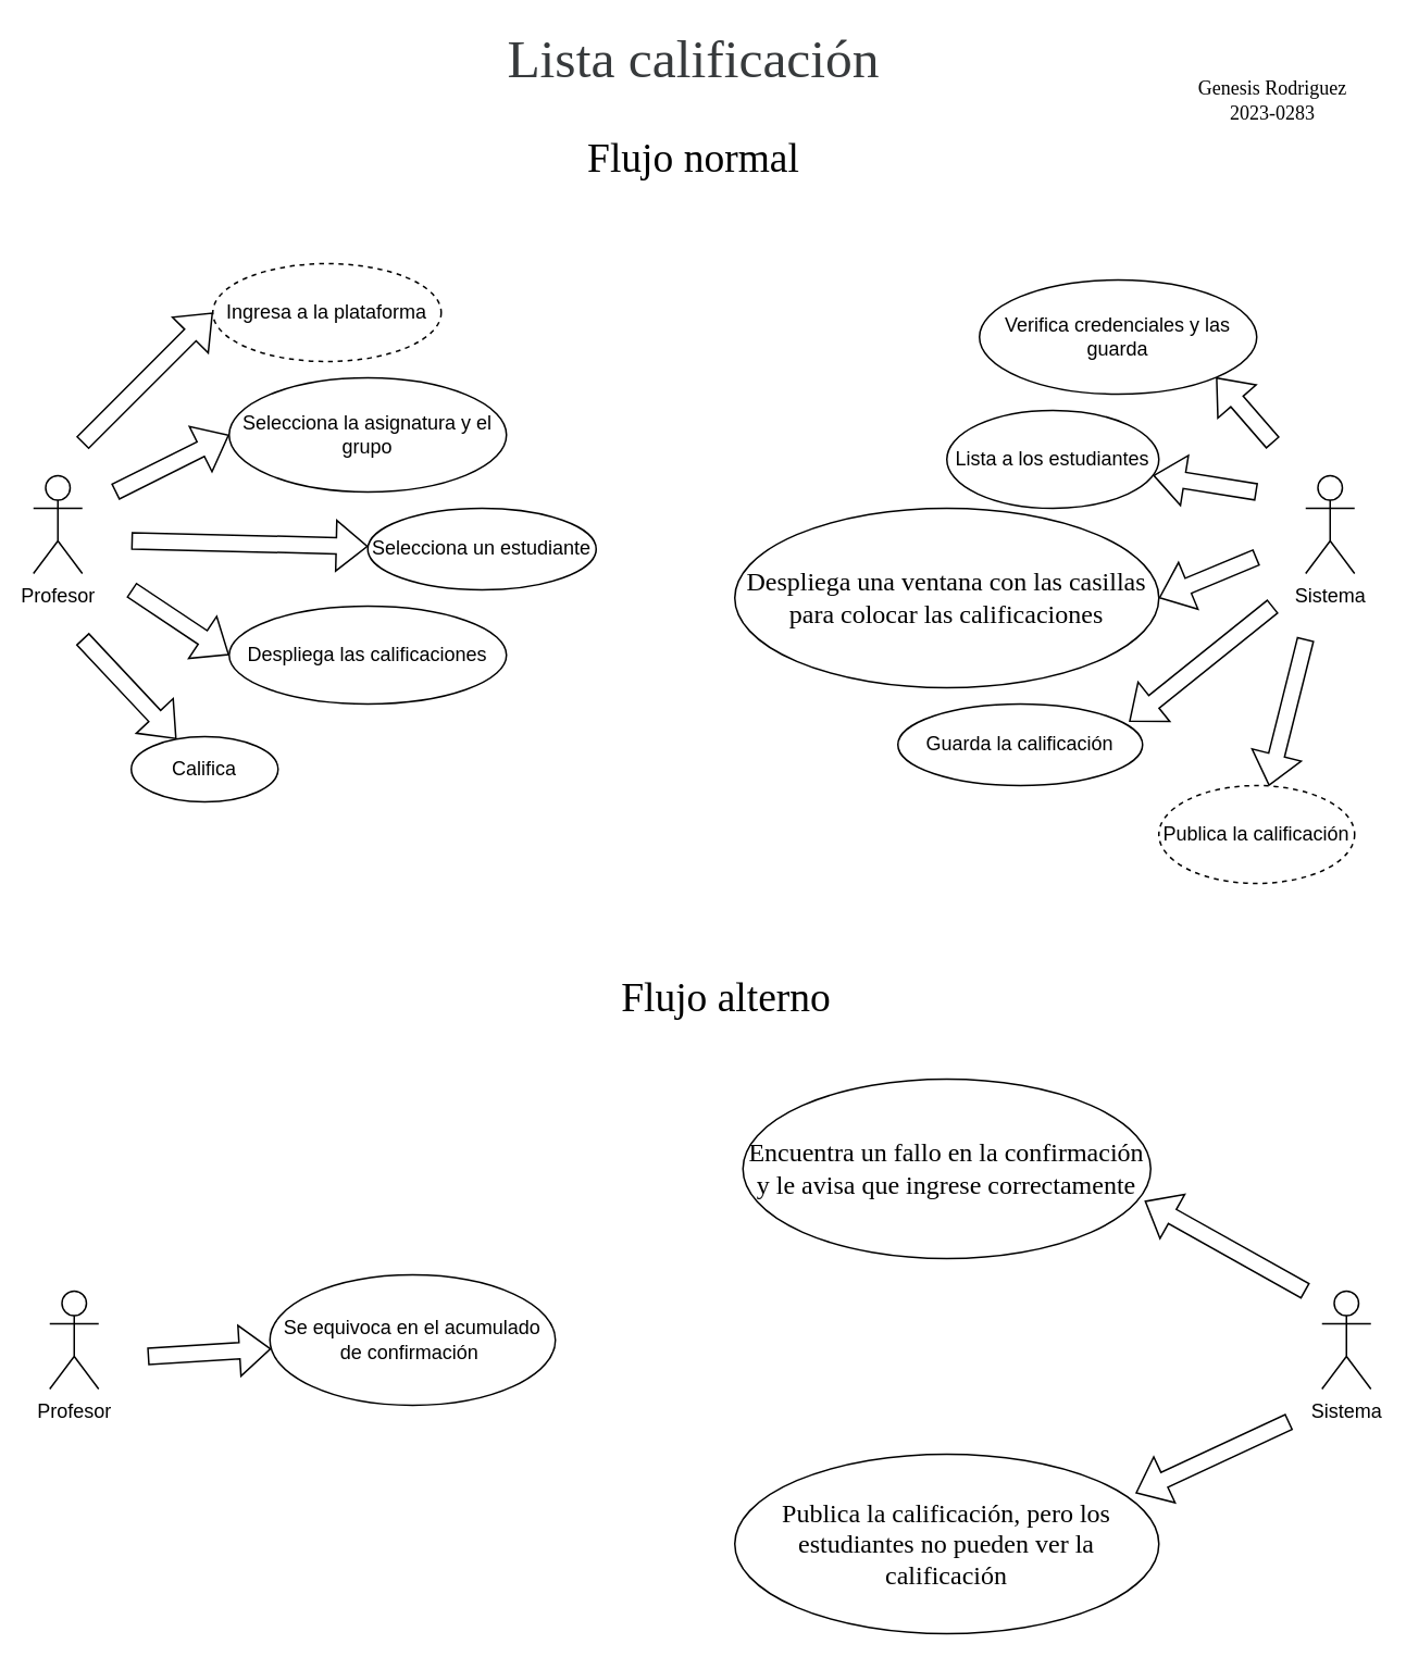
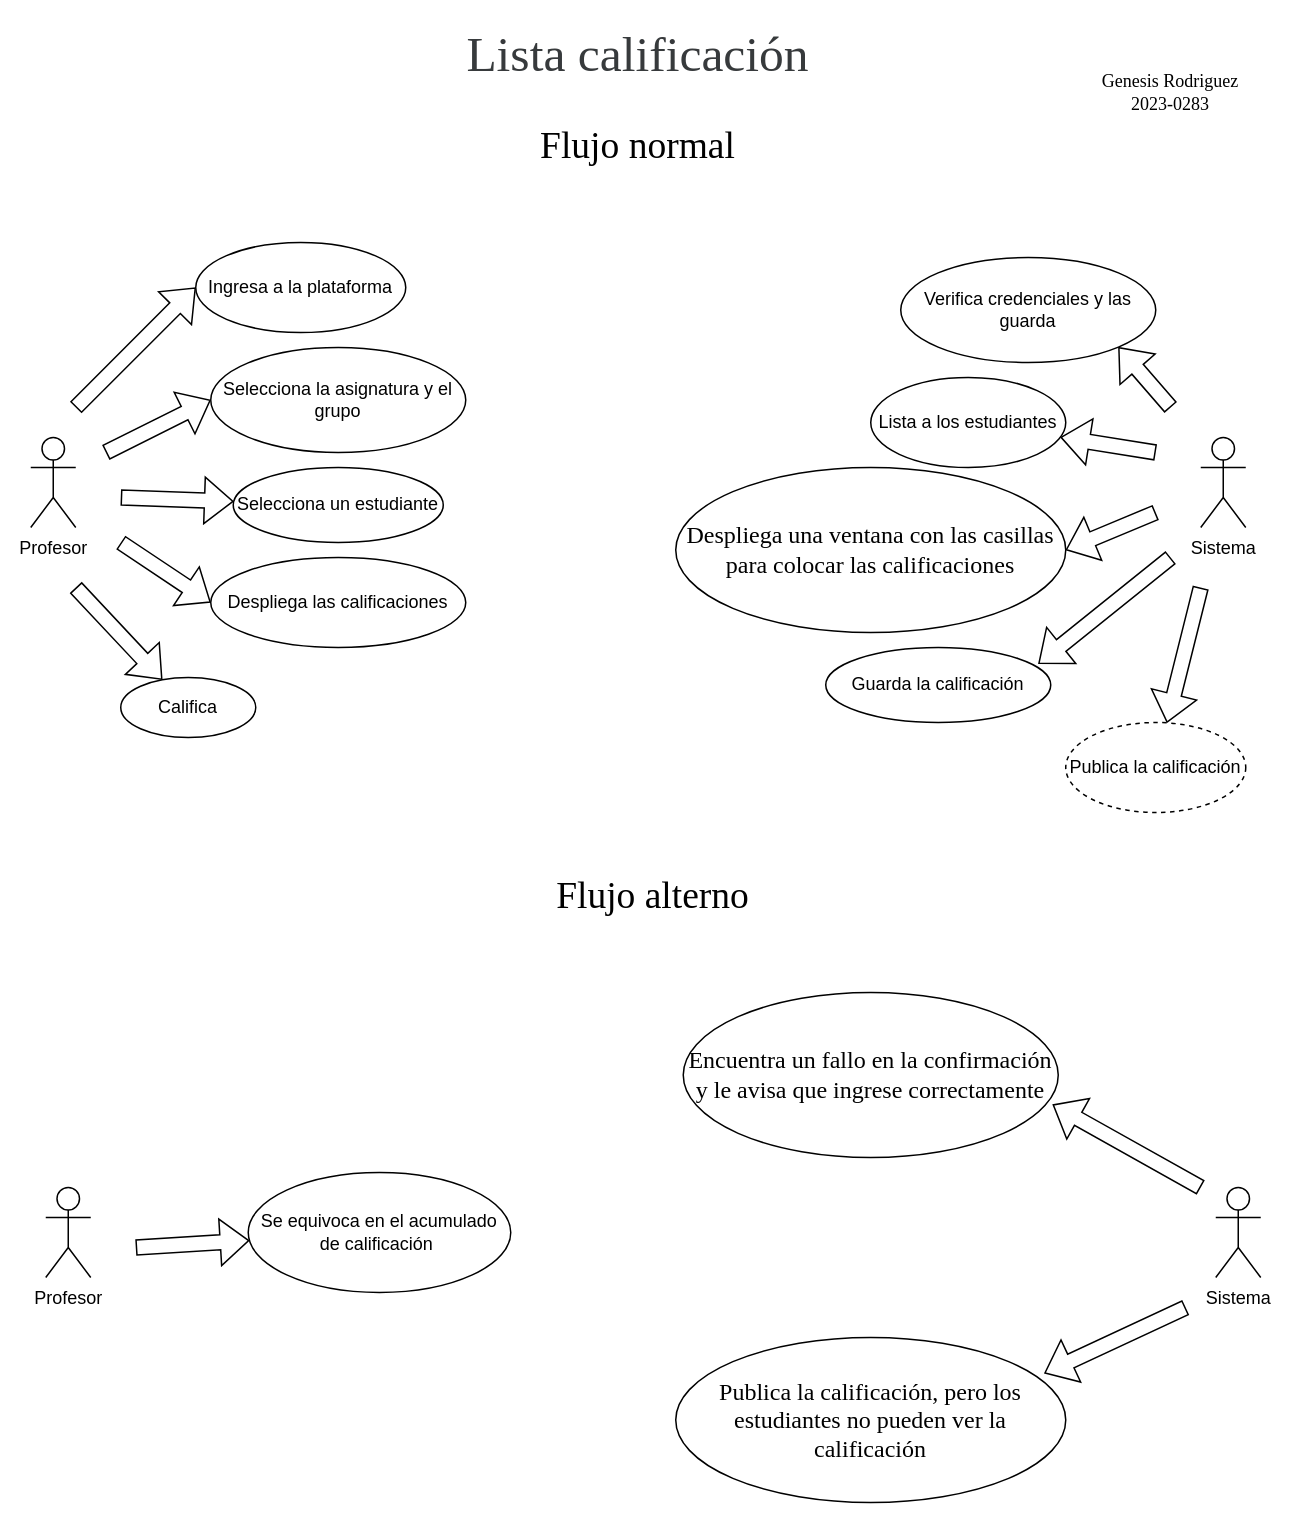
- <mxCell id="7" value="Ingresa a la plataforma" style="ellipse;whiteSpace=wrap;html=1;dashed=1;" vertex="1" parent="1"><mxGeometry x="130" y="160" width="140" height="60" as="geometry" /></mxCell>
+ <mxCell id="7" value="Ingresa a la plataforma" style="ellipse;whiteSpace=wrap;html=1;" vertex="1" parent="1"><mxGeometry x="130" y="160" width="140" height="60" as="geometry" /></mxCell>
- <mxCell id="11" value="Selecciona un estudiante" style="ellipse;whiteSpace=wrap;html=1;" vertex="1" parent="1"><mxGeometry x="225" y="310" width="140" height="50" as="geometry" /></mxCell>
+ <mxCell id="11" value="Selecciona un estudiante" style="ellipse;whiteSpace=wrap;html=1;" vertex="1" parent="1"><mxGeometry x="155" y="310" width="140" height="50" as="geometry" /></mxCell>
- <mxCell id="27" value="Flujo alterno" style="text;html=1;align=center;verticalAlign=middle;whiteSpace=wrap;rounded=0;fontFamily=Times New Roman;fontSize=25;" vertex="1" parent="1"><mxGeometry x="375" y="595" width="140" height="30" as="geometry" /></mxCell>
+ <mxCell id="27" value="Flujo alterno" style="text;html=1;align=center;verticalAlign=middle;whiteSpace=wrap;rounded=0;fontFamily=Times New Roman;fontSize=25;" vertex="1" parent="1"><mxGeometry x="365" y="580" width="140" height="30" as="geometry" /></mxCell>
- <mxCell id="30" value="&lt;span style=&quot;background-color: initial;&quot;&gt;Se equivoca en el acumulado de confirmación&amp;nbsp;&lt;/span&gt;" style="ellipse;whiteSpace=wrap;html=1;" vertex="1" parent="1"><mxGeometry x="165" y="780" width="175" height="80" as="geometry" /></mxCell>
+ <mxCell id="30" value="&lt;span style=&quot;background-color: initial;&quot;&gt;Se equivoca en el acumulado de calificación&amp;nbsp;&lt;/span&gt;" style="ellipse;whiteSpace=wrap;html=1;" vertex="1" parent="1"><mxGeometry x="165" y="780" width="175" height="80" as="geometry" /></mxCell>
